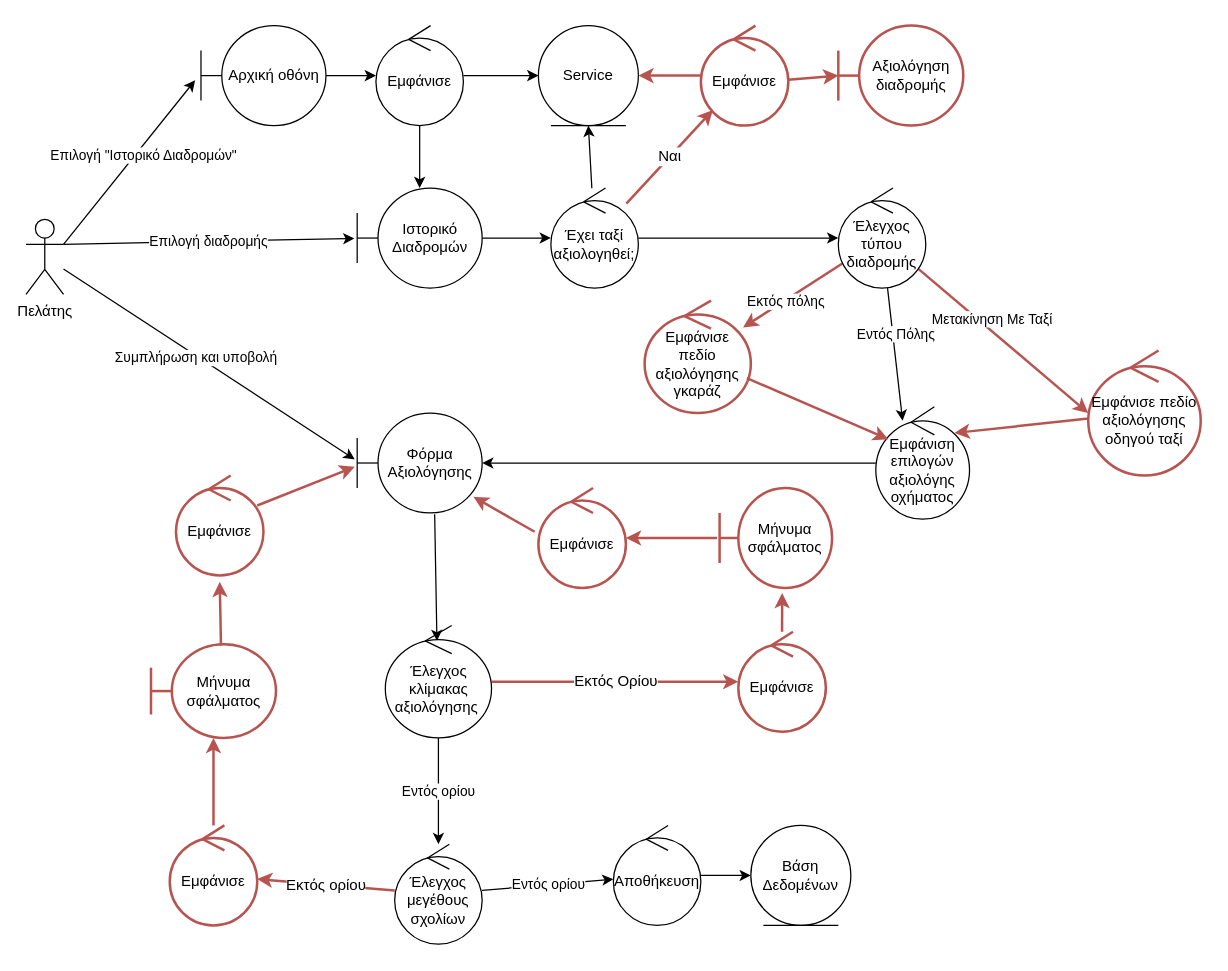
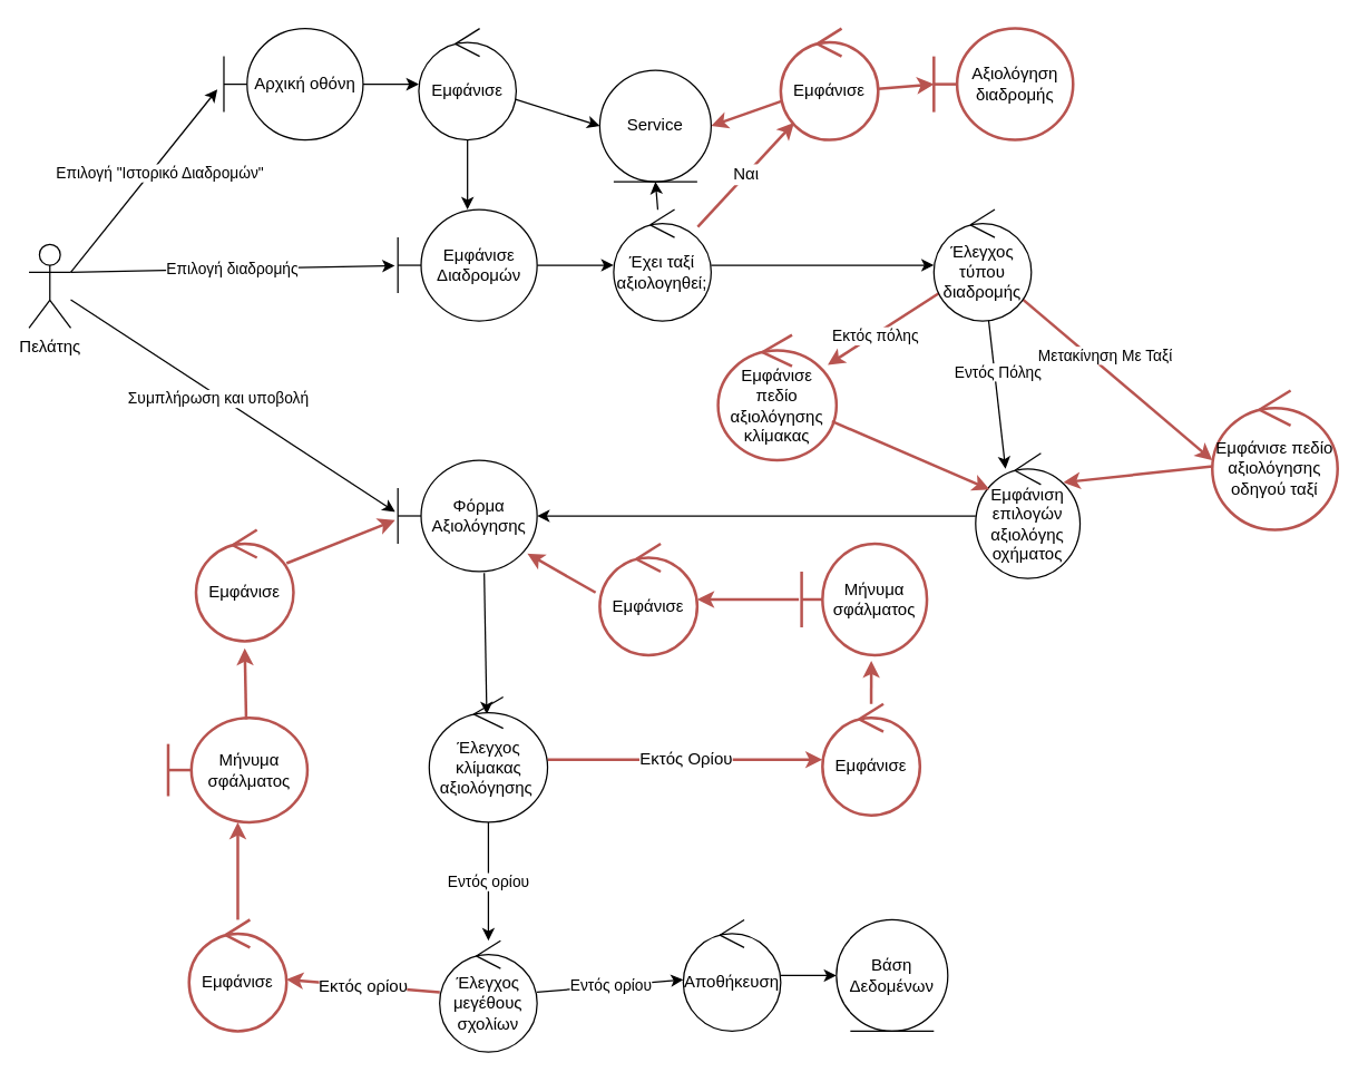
- <mxCell id="50" value="Service" style="ellipse;shape=umlEntity;whiteSpace=wrap;html=1;" parent="1" vertex="1"><mxGeometry x="430" y="20" width="80" height="80" as="geometry" /></mxCell>
+ <mxCell id="50" value="Service" style="ellipse;shape=umlEntity;whiteSpace=wrap;html=1;" parent="1" vertex="1"><mxGeometry x="430" y="50" width="80" height="80" as="geometry" /></mxCell>
- <mxCell id="16" value="Ιστορικό Διαδρομών" style="shape=umlBoundary;whiteSpace=wrap;html=1;" parent="1" vertex="1"><mxGeometry x="285" y="150" width="100" height="80" as="geometry" /></mxCell>
+ <mxCell id="16" value="Εμφάνισε Διαδρομών" style="shape=umlBoundary;whiteSpace=wrap;html=1;" parent="1" vertex="1"><mxGeometry x="285" y="150" width="100" height="80" as="geometry" /></mxCell>
- <mxCell id="31" value="Εμφάνισε πεδίο αξιολόγησης γκαράζ" style="ellipse;shape=umlControl;whiteSpace=wrap;html=1;strokeColor=#b85450;fillColor=none;strokeWidth=2;" parent="1" vertex="1"><mxGeometry x="515" y="240" width="85" height="90" as="geometry" /></mxCell>
+ <mxCell id="31" value="Εμφάνισε πεδίο αξιολόγησης κλίμακας" style="ellipse;shape=umlControl;whiteSpace=wrap;html=1;strokeColor=#b85450;fillColor=none;strokeWidth=2;" parent="1" vertex="1"><mxGeometry x="515" y="240" width="85" height="90" as="geometry" /></mxCell>
